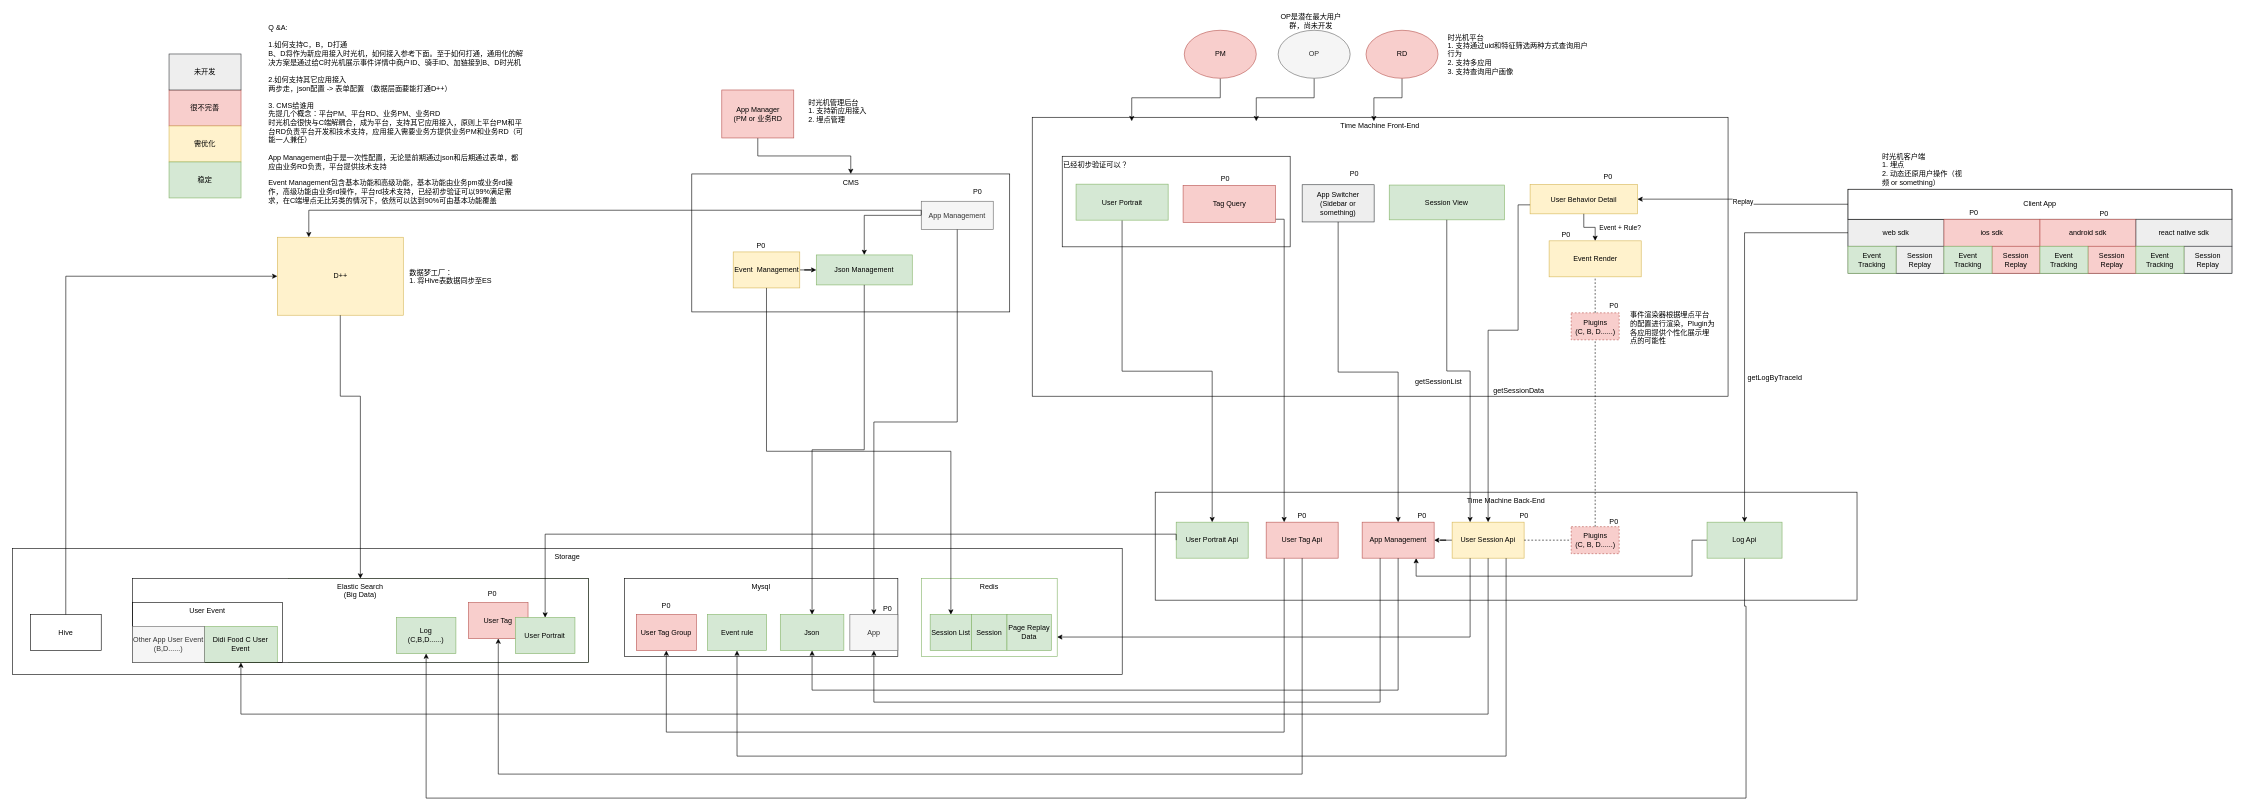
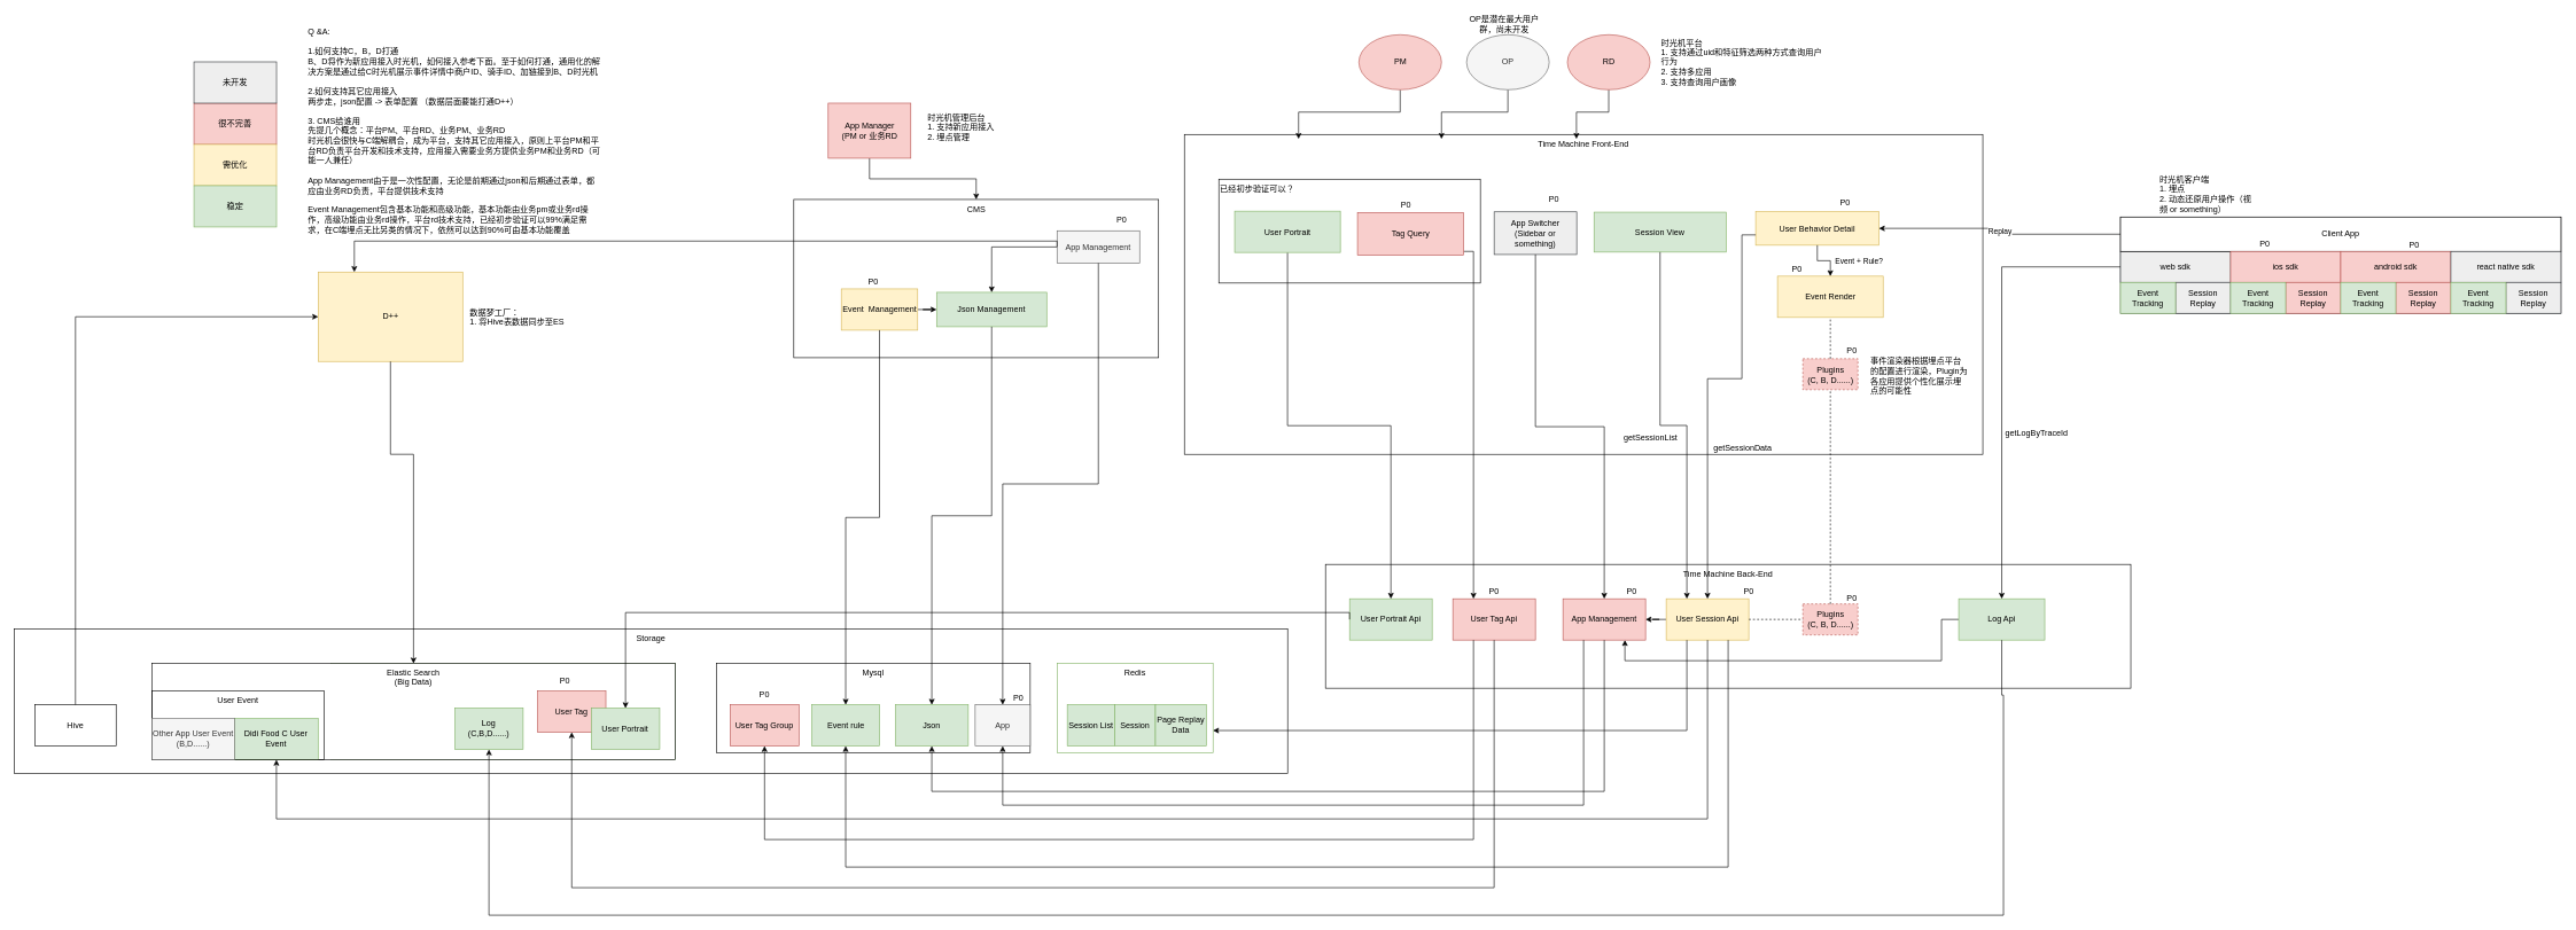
- <mxCell id="97" style="edgeStyle=orthogonalEdgeStyle;rounded=0;orthogonalLoop=1;jettySize=auto;html=1;exitX=0.5;exitY=1;exitDx=0;exitDy=0;" edge="1" parent="1" source="62" target="26"><mxGeometry relative="1" as="geometry" /></mxCell>
+ <mxCell id="97" style="edgeStyle=orthogonalEdgeStyle;rounded=0;orthogonalLoop=1;jettySize=auto;html=1;exitX=0.5;exitY=1;exitDx=0;exitDy=0;" edge="1" parent="1" source="62" target="24"><mxGeometry relative="1" as="geometry" /></mxCell>
